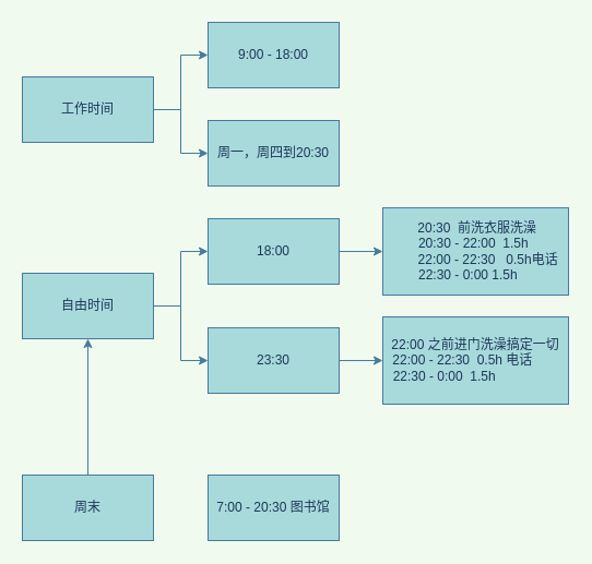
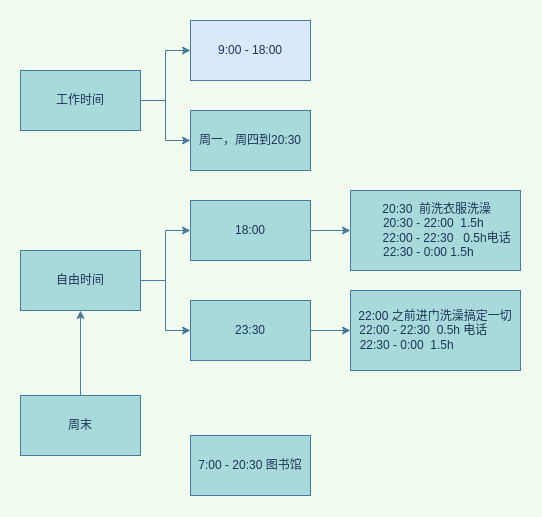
- <mxCell id="8" value="9:00 - 18:00" style="rounded=0;whiteSpace=wrap;html=1;fillColor=#A8DADC;strokeColor=#457B9D;fontColor=#1D3557;" vertex="1" parent="1"><mxGeometry x="190" y="20" width="120" height="60" as="geometry" /></mxCell>
+ <mxCell id="8" value="9:00 - 18:00" style="rounded=0;whiteSpace=wrap;html=1;fillColor=#dae8fc;strokeColor=#457B9D;fontColor=#1D3557;" vertex="1" parent="1"><mxGeometry x="190" y="20" width="120" height="60" as="geometry" /></mxCell>
- <mxCell id="3" value="周末" style="rounded=0;whiteSpace=wrap;html=1;fillColor=#A8DADC;strokeColor=#457B9D;fontColor=#1D3557;" vertex="1" parent="1"><mxGeometry x="20" y="435" width="120" height="60" as="geometry" /></mxCell>
+ <mxCell id="3" value="周末" style="rounded=0;whiteSpace=wrap;html=1;fillColor=#A8DADC;strokeColor=#457B9D;fontColor=#1D3557;" vertex="1" parent="1"><mxGeometry x="20" y="395" width="120" height="60" as="geometry" /></mxCell>
